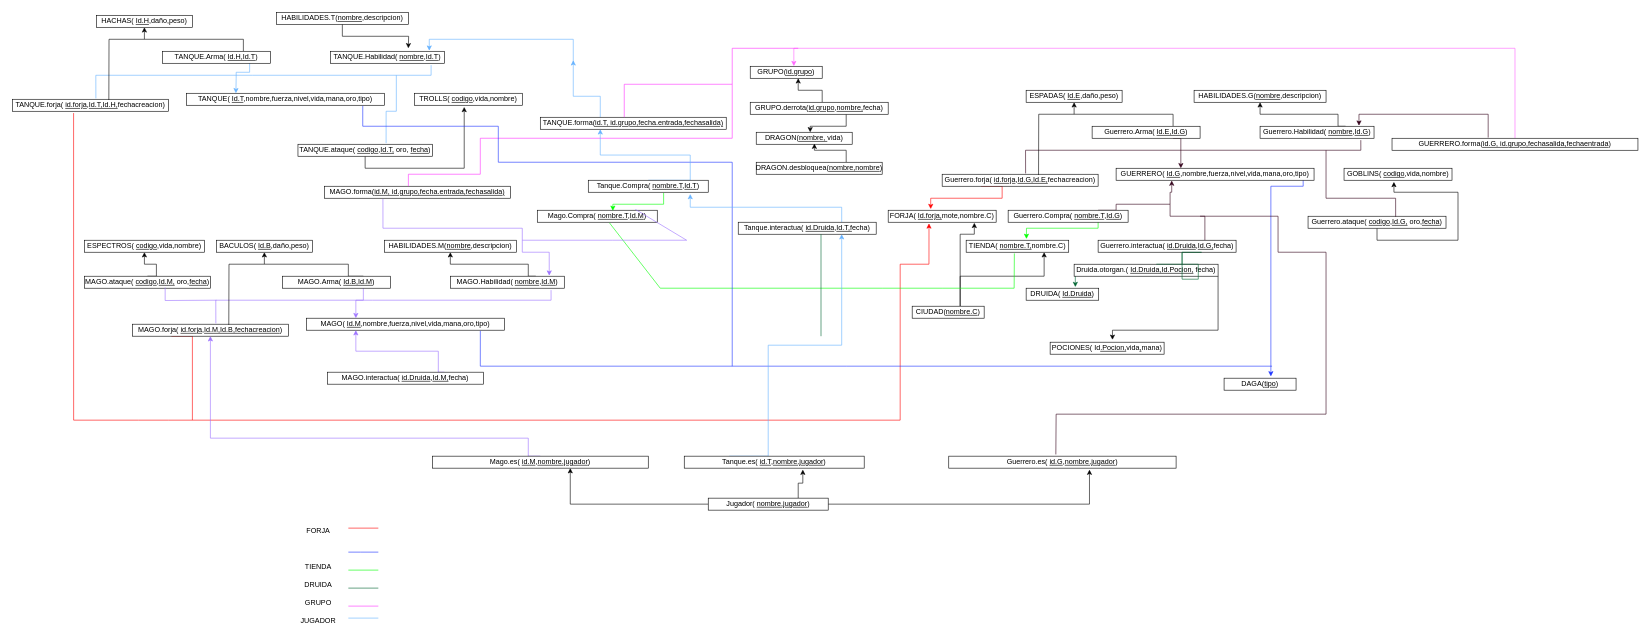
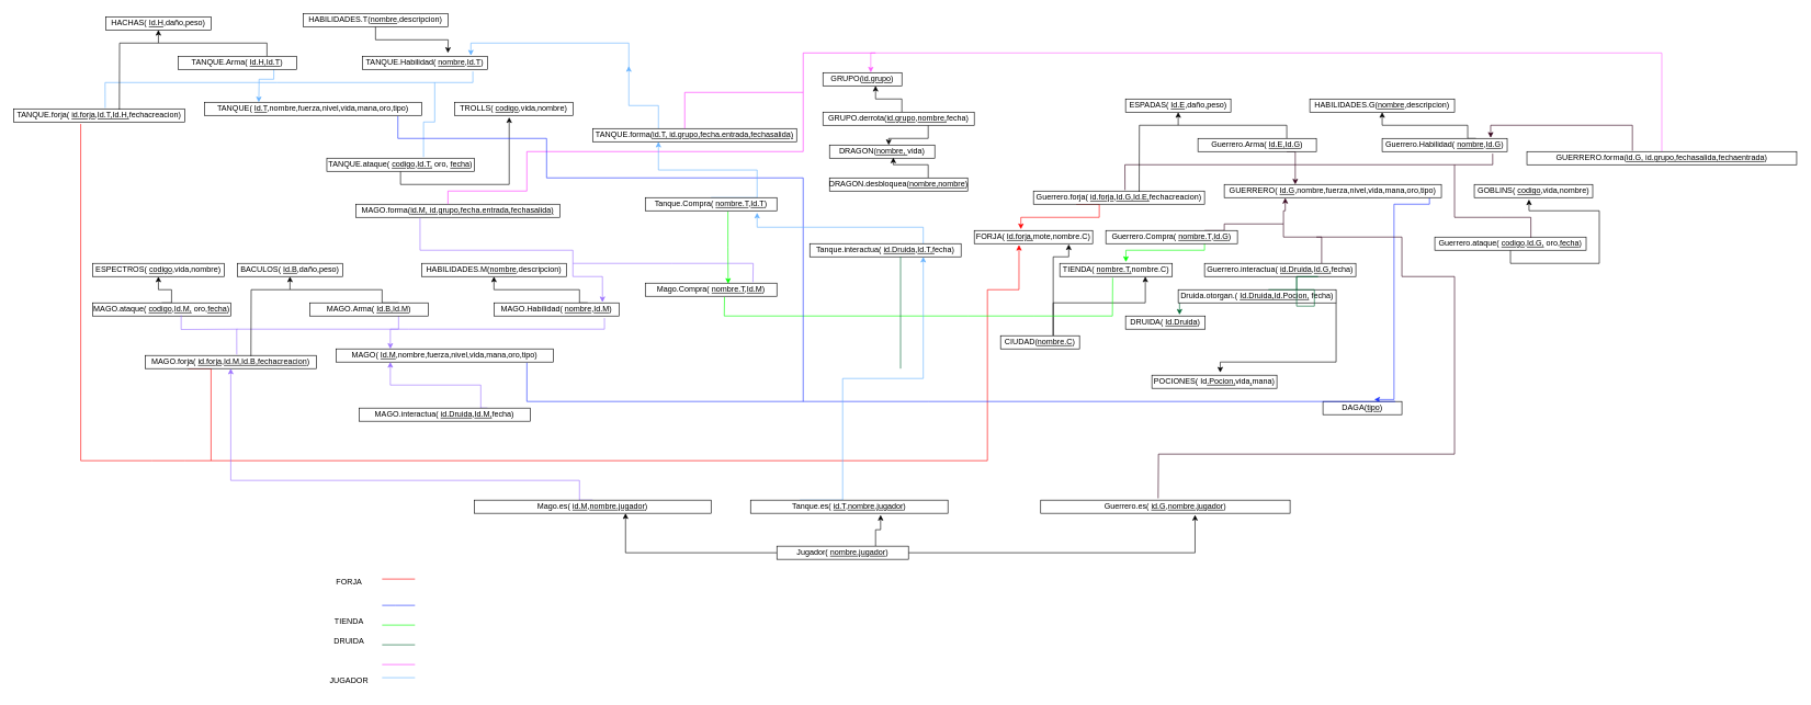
- <mxCell id="85" value="Mago.Compra( &lt;u&gt;nombre.T&lt;/u&gt;,&lt;u&gt;Id.M&lt;/u&gt;)" style="rounded=0;whiteSpace=wrap;html=1;" parent="1" vertex="1"><mxGeometry x="895" y="350" width="200" height="20" as="geometry" /></mxCell>
+ <mxCell id="85" value="Mago.Compra( &lt;u&gt;nombre.T&lt;/u&gt;,&lt;u&gt;Id.M&lt;/u&gt;)" style="rounded=0;whiteSpace=wrap;html=1;" parent="1" vertex="1"><mxGeometry x="980" y="430" width="200" height="20" as="geometry" /></mxCell>
- <mxCell id="40" value="DAGA(&lt;u&gt;tipo&lt;/u&gt;)" style="rounded=0;whiteSpace=wrap;html=1;" parent="1" vertex="1"><mxGeometry x="2040" y="630" width="120" height="20" as="geometry" /></mxCell>
+ <mxCell id="40" value="DAGA(&lt;u&gt;tipo&lt;/u&gt;)" style="rounded=0;whiteSpace=wrap;html=1;" parent="1" vertex="1"><mxGeometry x="2010" y="610" width="120" height="20" as="geometry" /></mxCell>
- <mxCell id="101" value="GRUPO" style="text;html=1;strokeColor=none;fillColor=none;align=center;verticalAlign=middle;whiteSpace=wrap;rounded=0;" parent="1" vertex="1"><mxGeometry x="500" y="990" width="60" height="30" as="geometry" /></mxCell>
